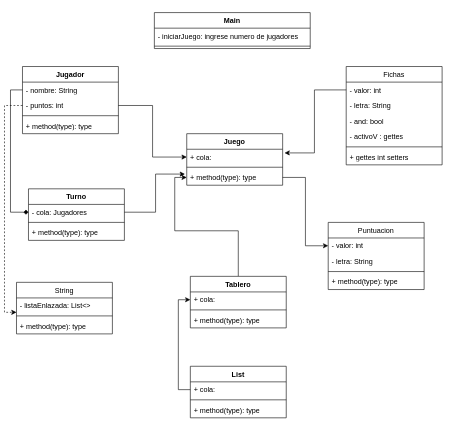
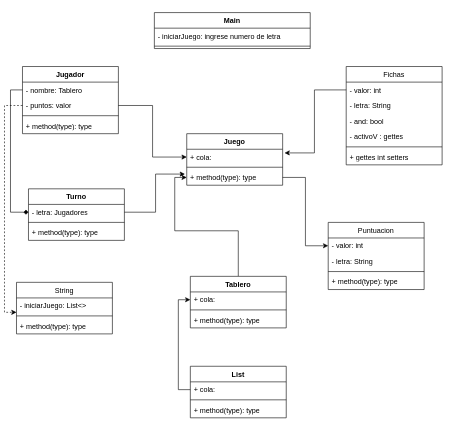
- <mxCell id="3" value="- iniciarJuego: ingrese numero de jugadores&amp;nbsp;" style="text;strokeColor=none;fillColor=none;align=left;verticalAlign=top;spacingLeft=4;spacingRight=4;overflow=hidden;rotatable=0;points=[[0,0.5],[1,0.5]];portConstraint=eastwest;whiteSpace=wrap;html=1;" parent="2" vertex="1"><mxGeometry y="26" width="260" height="26" as="geometry" /></mxCell>
+ <mxCell id="3" value="- iniciarJuego: ingrese numero de letra&amp;nbsp;" style="text;strokeColor=none;fillColor=none;align=left;verticalAlign=top;spacingLeft=4;spacingRight=4;overflow=hidden;rotatable=0;points=[[0,0.5],[1,0.5]];portConstraint=eastwest;whiteSpace=wrap;html=1;" parent="2" vertex="1"><mxGeometry y="26" width="260" height="26" as="geometry" /></mxCell>
- <mxCell id="21" value="- nombre: String" style="text;strokeColor=none;fillColor=none;align=left;verticalAlign=top;spacingLeft=4;spacingRight=4;overflow=hidden;rotatable=0;points=[[0,0.5],[1,0.5]];portConstraint=eastwest;whiteSpace=wrap;html=1;" parent="20" vertex="1"><mxGeometry y="26" width="160" height="26" as="geometry" /></mxCell>
+ <mxCell id="21" value="- nombre: Tablero" style="text;strokeColor=none;fillColor=none;align=left;verticalAlign=top;spacingLeft=4;spacingRight=4;overflow=hidden;rotatable=0;points=[[0,0.5],[1,0.5]];portConstraint=eastwest;whiteSpace=wrap;html=1;" parent="20" vertex="1"><mxGeometry y="26" width="160" height="26" as="geometry" /></mxCell>
- <mxCell id="22" value="- puntos: int" style="text;strokeColor=none;fillColor=none;align=left;verticalAlign=top;spacingLeft=4;spacingRight=4;overflow=hidden;rotatable=0;points=[[0,0.5],[1,0.5]];portConstraint=eastwest;whiteSpace=wrap;html=1;" parent="20" vertex="1"><mxGeometry y="52" width="160" height="26" as="geometry" /></mxCell>
+ <mxCell id="22" value="- puntos: valor" style="text;strokeColor=none;fillColor=none;align=left;verticalAlign=top;spacingLeft=4;spacingRight=4;overflow=hidden;rotatable=0;points=[[0,0.5],[1,0.5]];portConstraint=eastwest;whiteSpace=wrap;html=1;" parent="20" vertex="1"><mxGeometry y="52" width="160" height="26" as="geometry" /></mxCell>
- <mxCell id="6" value="- cola: Jugadores" style="text;strokeColor=none;fillColor=none;align=left;verticalAlign=top;spacingLeft=4;spacingRight=4;overflow=hidden;rotatable=0;points=[[0,0.5],[1,0.5]];portConstraint=eastwest;whiteSpace=wrap;html=1;" parent="5" vertex="1"><mxGeometry y="26" width="160" height="26" as="geometry" /></mxCell>
+ <mxCell id="6" value="- letra: Jugadores" style="text;strokeColor=none;fillColor=none;align=left;verticalAlign=top;spacingLeft=4;spacingRight=4;overflow=hidden;rotatable=0;points=[[0,0.5],[1,0.5]];portConstraint=eastwest;whiteSpace=wrap;html=1;" parent="5" vertex="1"><mxGeometry y="26" width="160" height="26" as="geometry" /></mxCell>
- <mxCell id="26" value="- listaEnlazada: List&amp;lt;&amp;gt;" style="text;strokeColor=none;fillColor=none;align=left;verticalAlign=top;spacingLeft=4;spacingRight=4;overflow=hidden;rotatable=0;points=[[0,0.5],[1,0.5]];portConstraint=eastwest;whiteSpace=wrap;html=1;" parent="25" vertex="1"><mxGeometry y="26" width="160" height="26" as="geometry" /></mxCell>
+ <mxCell id="26" value="- iniciarJuego: List&amp;lt;&amp;gt;" style="text;strokeColor=none;fillColor=none;align=left;verticalAlign=top;spacingLeft=4;spacingRight=4;overflow=hidden;rotatable=0;points=[[0,0.5],[1,0.5]];portConstraint=eastwest;whiteSpace=wrap;html=1;" parent="25" vertex="1"><mxGeometry y="26" width="160" height="26" as="geometry" /></mxCell>
